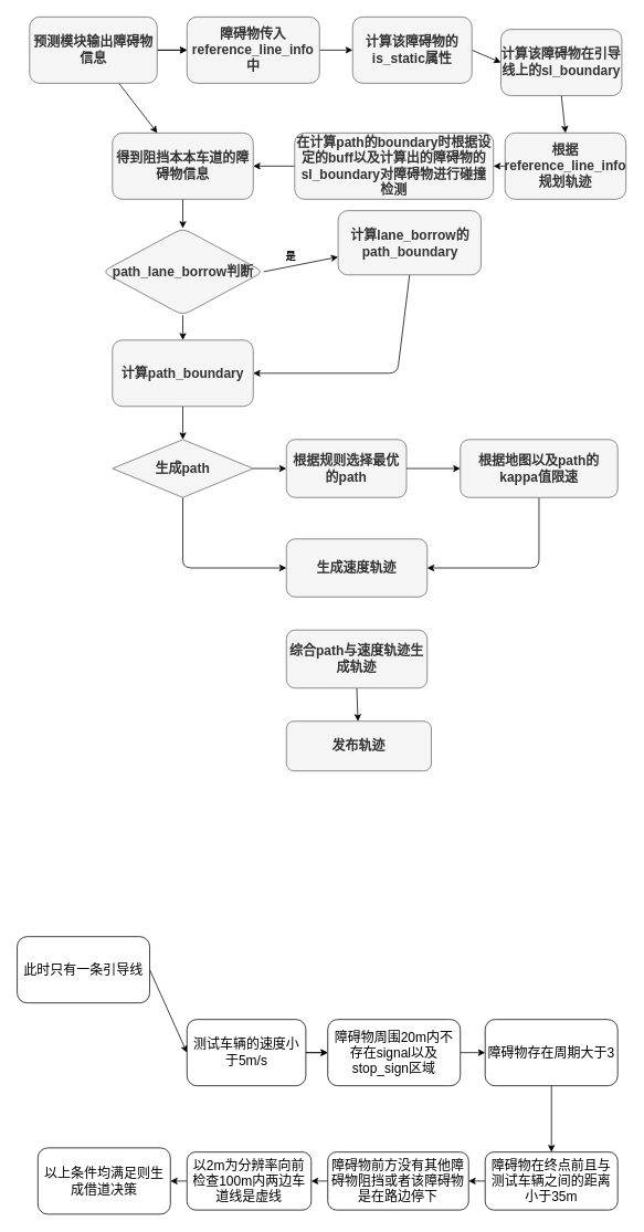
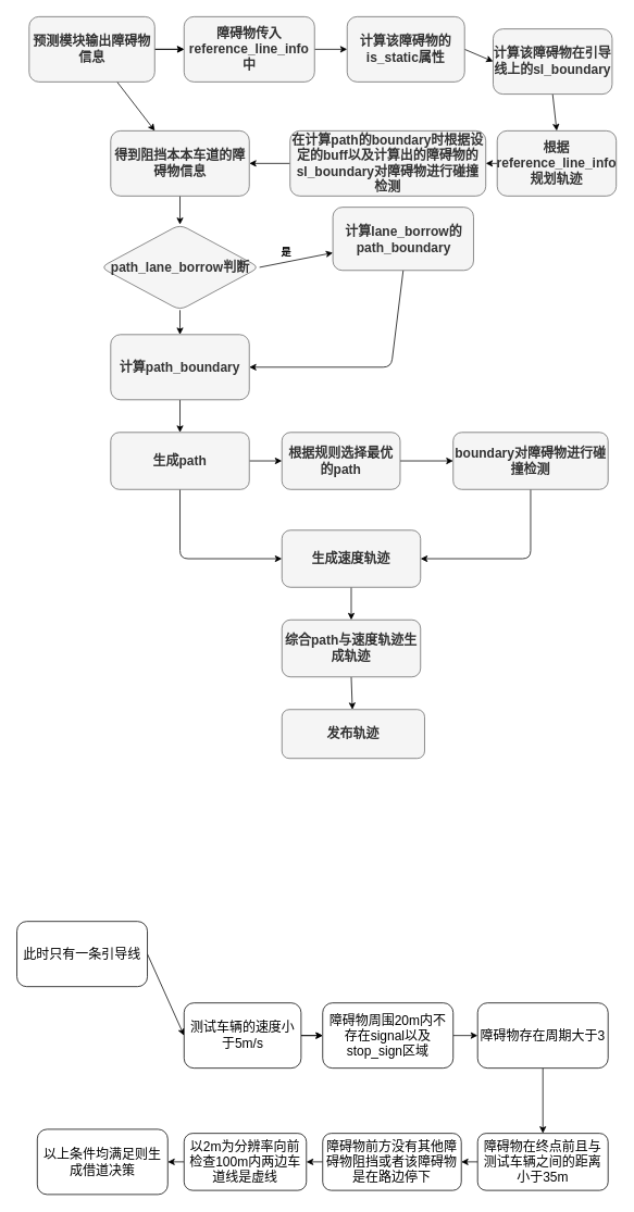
- <mxCell id="41" value="&lt;font style=&quot;font-size: 16px&quot;&gt;&lt;b&gt;生成path&lt;/b&gt;&lt;/font&gt;" style="rhombus;whiteSpace=wrap;html=1;fillColor=#f5f5f5;strokeColor=#666666;fontColor=#333333;" vertex="1" parent="1"><mxGeometry x="135" y="530" width="170" height="70" as="geometry" /></mxCell>
+ <mxCell id="41" value="&lt;font style=&quot;font-size: 16px&quot;&gt;&lt;b&gt;生成path&lt;/b&gt;&lt;/font&gt;" style="rounded=1;whiteSpace=wrap;html=1;fillColor=#f5f5f5;strokeColor=#666666;fontColor=#333333;" vertex="1" parent="1"><mxGeometry x="135" y="530" width="170" height="70" as="geometry" /></mxCell>
- <mxCell id="43" value="&lt;font style=&quot;font-size: 16px&quot;&gt;&lt;b&gt;根据地图以及path的kappa值限速&lt;/b&gt;&lt;/font&gt;" style="rounded=1;whiteSpace=wrap;html=1;fillColor=#f5f5f5;strokeColor=#666666;fontColor=#333333;" vertex="1" parent="1"><mxGeometry x="555" y="530" width="190" height="70" as="geometry" /></mxCell>
+ <mxCell id="43" value="&lt;font style=&quot;font-size: 16px&quot;&gt;&lt;b&gt;boundary对障碍物进行碰撞检测&lt;/b&gt;&lt;/font&gt;" style="rounded=1;whiteSpace=wrap;html=1;fillColor=#f5f5f5;strokeColor=#666666;fontColor=#333333;" vertex="1" parent="1"><mxGeometry x="555" y="530" width="190" height="70" as="geometry" /></mxCell>
+ <mxCell id="44" style="edgeStyle=none;html=1;exitX=0.5;exitY=1;exitDx=0;exitDy=0;fontFamily=Helvetica;fontSize=16;fontColor=#000000;strokeColor=#000000;arcSize=20;" edge="1" parent="1" source="45" target="47"><mxGeometry relative="1" as="geometry" /></mxCell>
